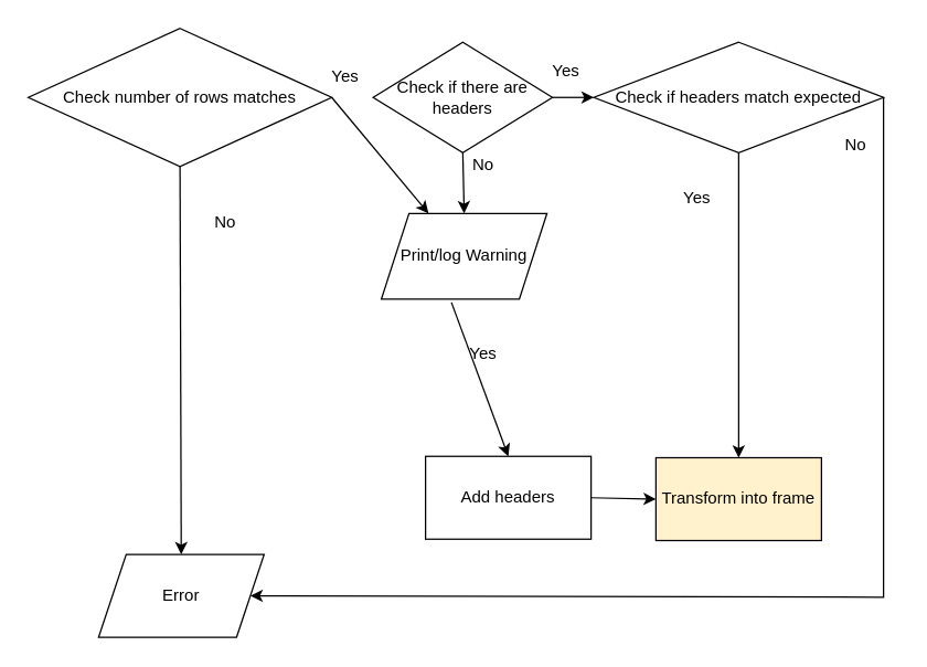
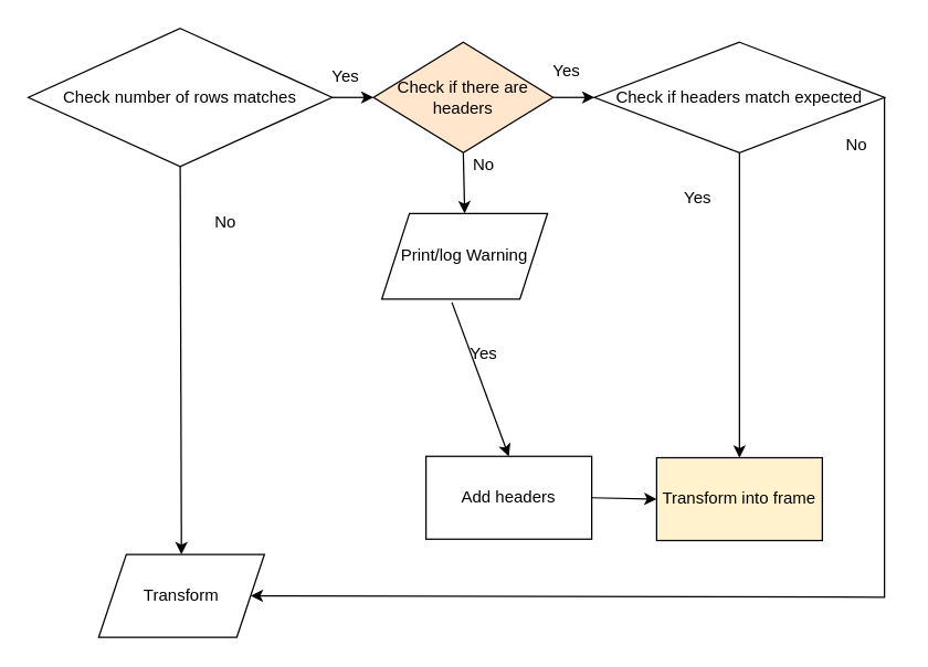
- <mxCell id="3" value="Check if there are headers" style="rhombus;whiteSpace=wrap;html=1;" parent="1" vertex="1"><mxGeometry x="270" y="30" width="130" height="80" as="geometry" /></mxCell>
+ <mxCell id="3" value="Check if there are headers" style="rhombus;whiteSpace=wrap;html=1;fillColor=#ffe6cc;" parent="1" vertex="1"><mxGeometry x="270" y="30" width="130" height="80" as="geometry" /></mxCell>
- <mxCell id="5" value="" style="endArrow=classic;html=1;rounded=0;exitX=1;exitY=0.5;exitDx=0;exitDy=0;" parent="1" source="2" target="11" edge="1"><mxGeometry width="50" height="50" relative="1" as="geometry"><mxPoint x="110" y="300" as="sourcePoint" /><mxPoint x="160" y="250" as="targetPoint" /></mxGeometry></mxCell>
+ <mxCell id="5" value="" style="endArrow=classic;html=1;rounded=0;exitX=1;exitY=0.5;exitDx=0;exitDy=0;entryX=0;entryY=0.5;entryDx=0;entryDy=0;" parent="1" source="2" target="3" edge="1"><mxGeometry width="50" height="50" relative="1" as="geometry"><mxPoint x="110" y="300" as="sourcePoint" /><mxPoint x="160" y="250" as="targetPoint" /></mxGeometry></mxCell>
- <mxCell id="8" value="Error" style="shape=parallelogram;perimeter=parallelogramPerimeter;whiteSpace=wrap;html=1;fixedSize=1;" parent="1" vertex="1"><mxGeometry x="71" y="401" width="120" height="60" as="geometry" /></mxCell>
+ <mxCell id="8" value="Transform" style="shape=parallelogram;perimeter=parallelogramPerimeter;whiteSpace=wrap;html=1;fixedSize=1;" parent="1" vertex="1"><mxGeometry x="71" y="401" width="120" height="60" as="geometry" /></mxCell>
